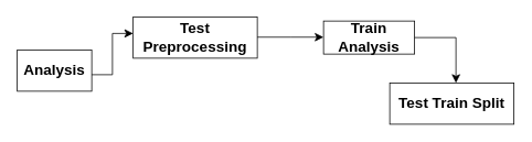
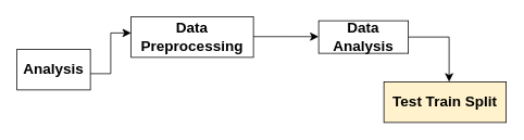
- <mxCell id="4" value="&lt;h2&gt;Test Preprocessing&lt;/h2&gt;" style="text;align=center;html=1;verticalAlign=middle;whiteSpace=wrap;rounded=0;fillColor=default;fontStyle=0;strokeColor=default;" vertex="1" parent="1"><mxGeometry x="160" y="20" width="150" height="50" as="geometry" /></mxCell>
+ <mxCell id="4" value="&lt;h2&gt;Data Preprocessing&lt;/h2&gt;" style="text;align=center;html=1;verticalAlign=middle;whiteSpace=wrap;rounded=0;fillColor=default;fontStyle=0;strokeColor=default;" vertex="1" parent="1"><mxGeometry x="160" y="20" width="150" height="50" as="geometry" /></mxCell>
- <mxCell id="6" value="&lt;h2&gt;Train Analysis&lt;/h2&gt;" style="text;strokeColor=default;align=center;fillColor=default;html=1;verticalAlign=middle;whiteSpace=wrap;rounded=0;" vertex="1" parent="1"><mxGeometry x="390" y="25" width="110" height="40" as="geometry" /></mxCell>
+ <mxCell id="6" value="&lt;h2&gt;Data Analysis&lt;/h2&gt;" style="text;strokeColor=default;align=center;fillColor=default;html=1;verticalAlign=middle;whiteSpace=wrap;rounded=0;" vertex="1" parent="1"><mxGeometry x="390" y="25" width="110" height="40" as="geometry" /></mxCell>
- <mxCell id="8" value="&lt;h2&gt;Test Train Split&lt;/h2&gt;" style="whiteSpace=wrap;html=1;" vertex="1" parent="1"><mxGeometry x="470" y="100" width="150" height="50" as="geometry" /></mxCell>
+ <mxCell id="8" value="&lt;h2&gt;Test Train Split&lt;/h2&gt;" style="whiteSpace=wrap;html=1;fillColor=#fff2cc;" vertex="1" parent="1"><mxGeometry x="470" y="100" width="150" height="50" as="geometry" /></mxCell>
